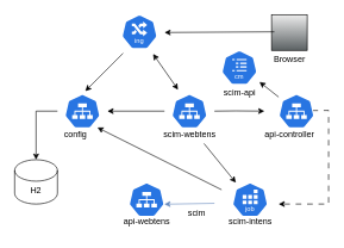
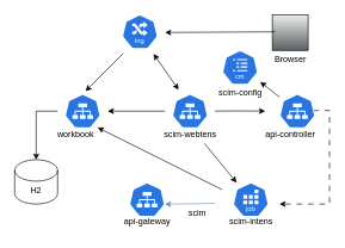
- <mxCell id="27" value="scim-api" style="text;html=1;align=center;verticalAlign=middle;resizable=0;points=[];autosize=1;strokeColor=none;fillColor=none;" vertex="1" parent="1"><mxGeometry x="295" y="115" width="80" height="30" as="geometry" /></mxCell>
+ <mxCell id="27" value="scim-config" style="text;html=1;align=center;verticalAlign=middle;resizable=0;points=[];autosize=1;strokeColor=none;fillColor=none;" vertex="1" parent="1"><mxGeometry x="295" y="115" width="80" height="30" as="geometry" /></mxCell>
- <mxCell id="24" value="config" style="text;html=1;align=center;verticalAlign=middle;resizable=0;points=[];autosize=1;strokeColor=none;fillColor=none;" vertex="1" parent="1"><mxGeometry x="70" y="173" width="70" height="30" as="geometry" /></mxCell>
+ <mxCell id="24" value="workbook" style="text;html=1;align=center;verticalAlign=middle;resizable=0;points=[];autosize=1;strokeColor=none;fillColor=none;" vertex="1" parent="1"><mxGeometry x="70" y="173" width="70" height="30" as="geometry" /></mxCell>
- <mxCell id="29" value="api-webtens" style="text;html=1;align=center;verticalAlign=middle;resizable=0;points=[];autosize=1;strokeColor=none;fillColor=none;" vertex="1" parent="1"><mxGeometry x="160" y="295" width="90" height="30" as="geometry" /></mxCell>
+ <mxCell id="29" value="api-gateway" style="text;html=1;align=center;verticalAlign=middle;resizable=0;points=[];autosize=1;strokeColor=none;fillColor=none;" vertex="1" parent="1"><mxGeometry x="160" y="295" width="90" height="30" as="geometry" /></mxCell>
